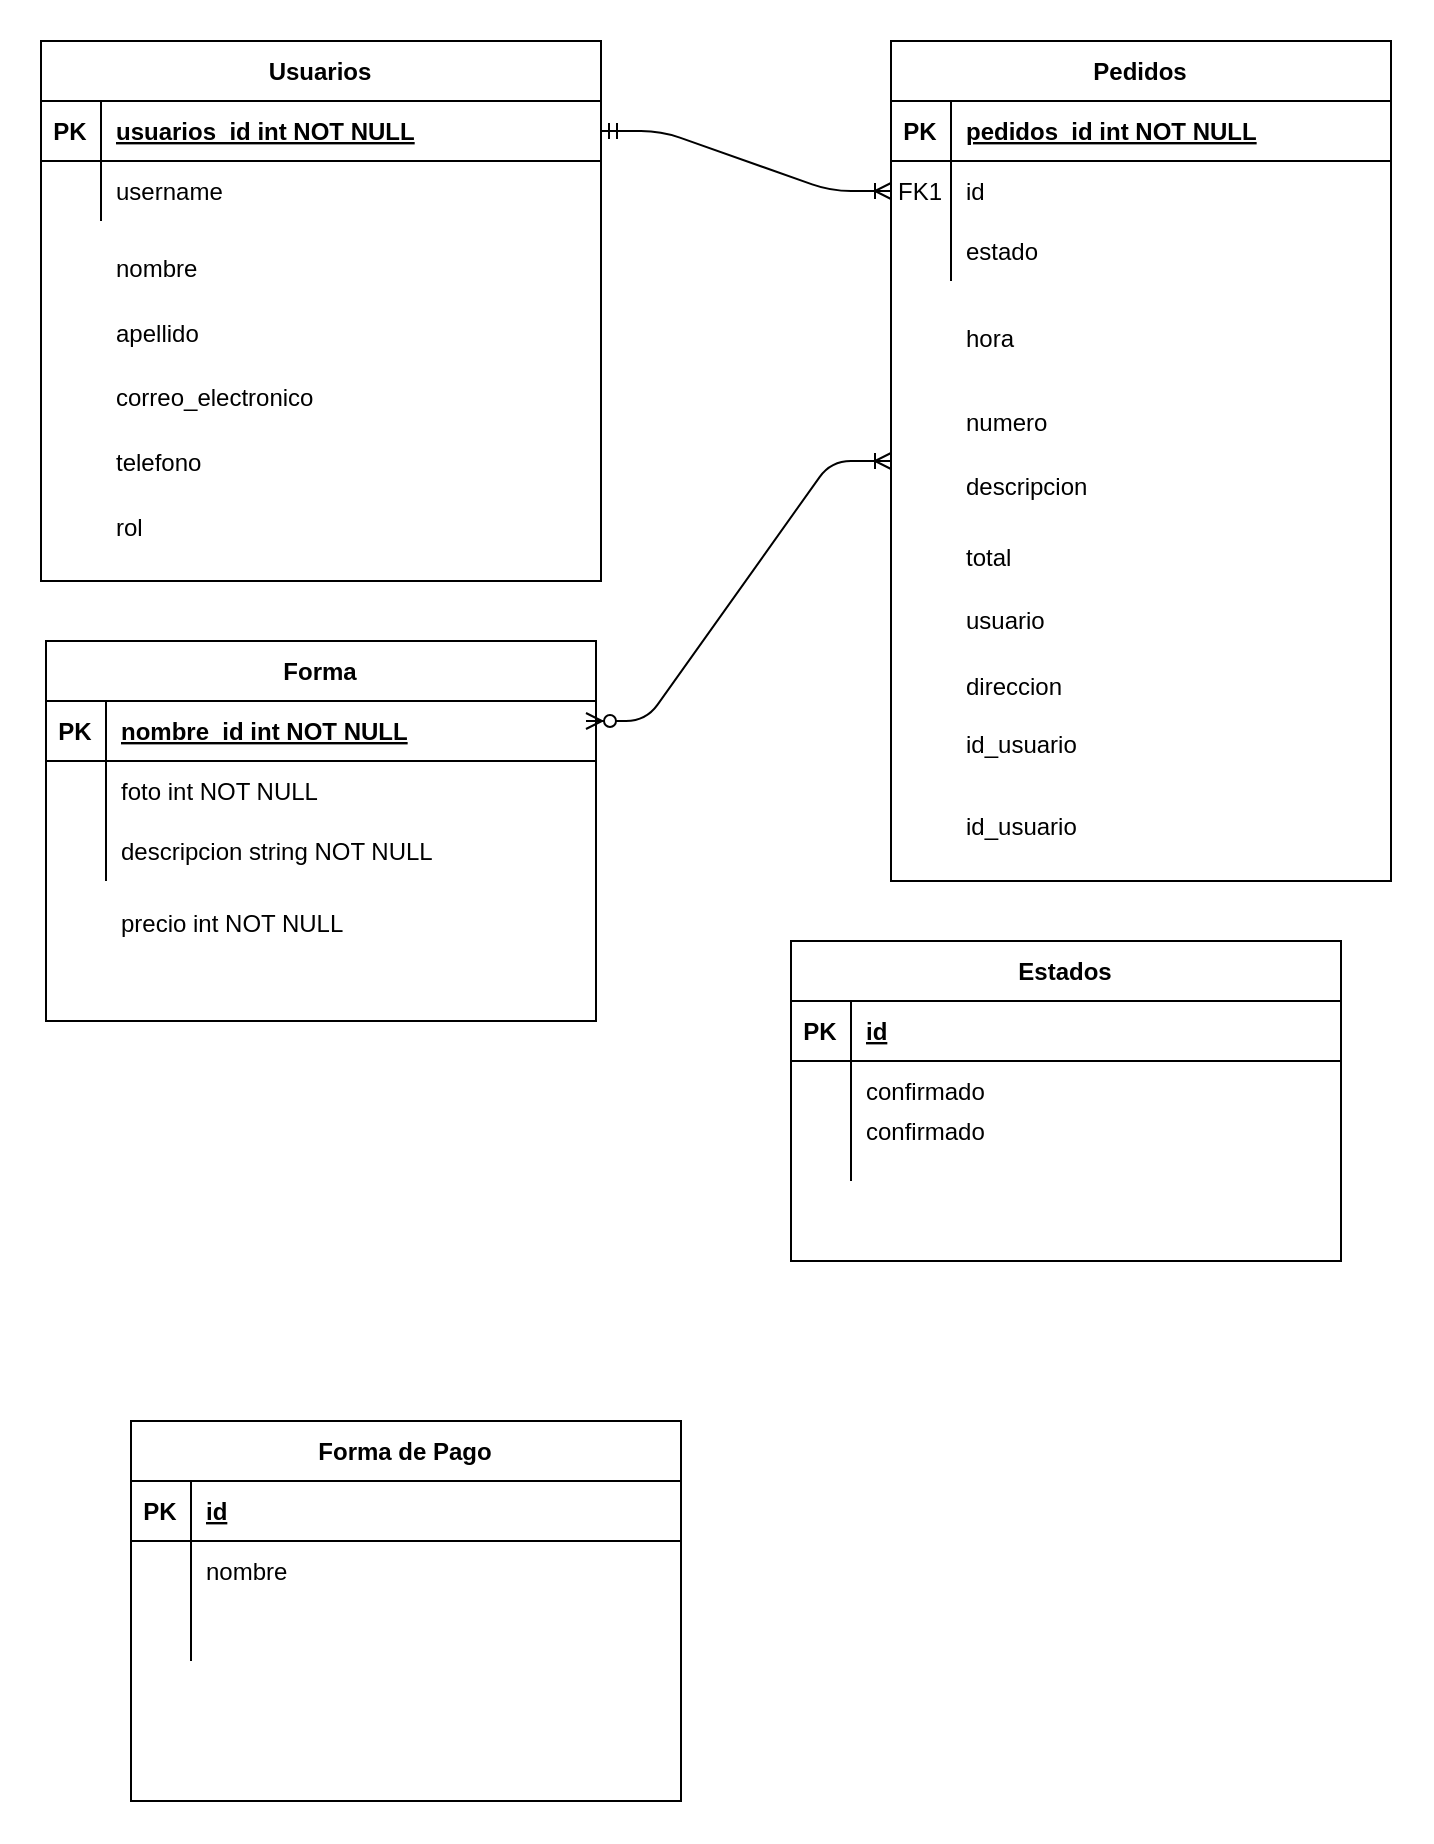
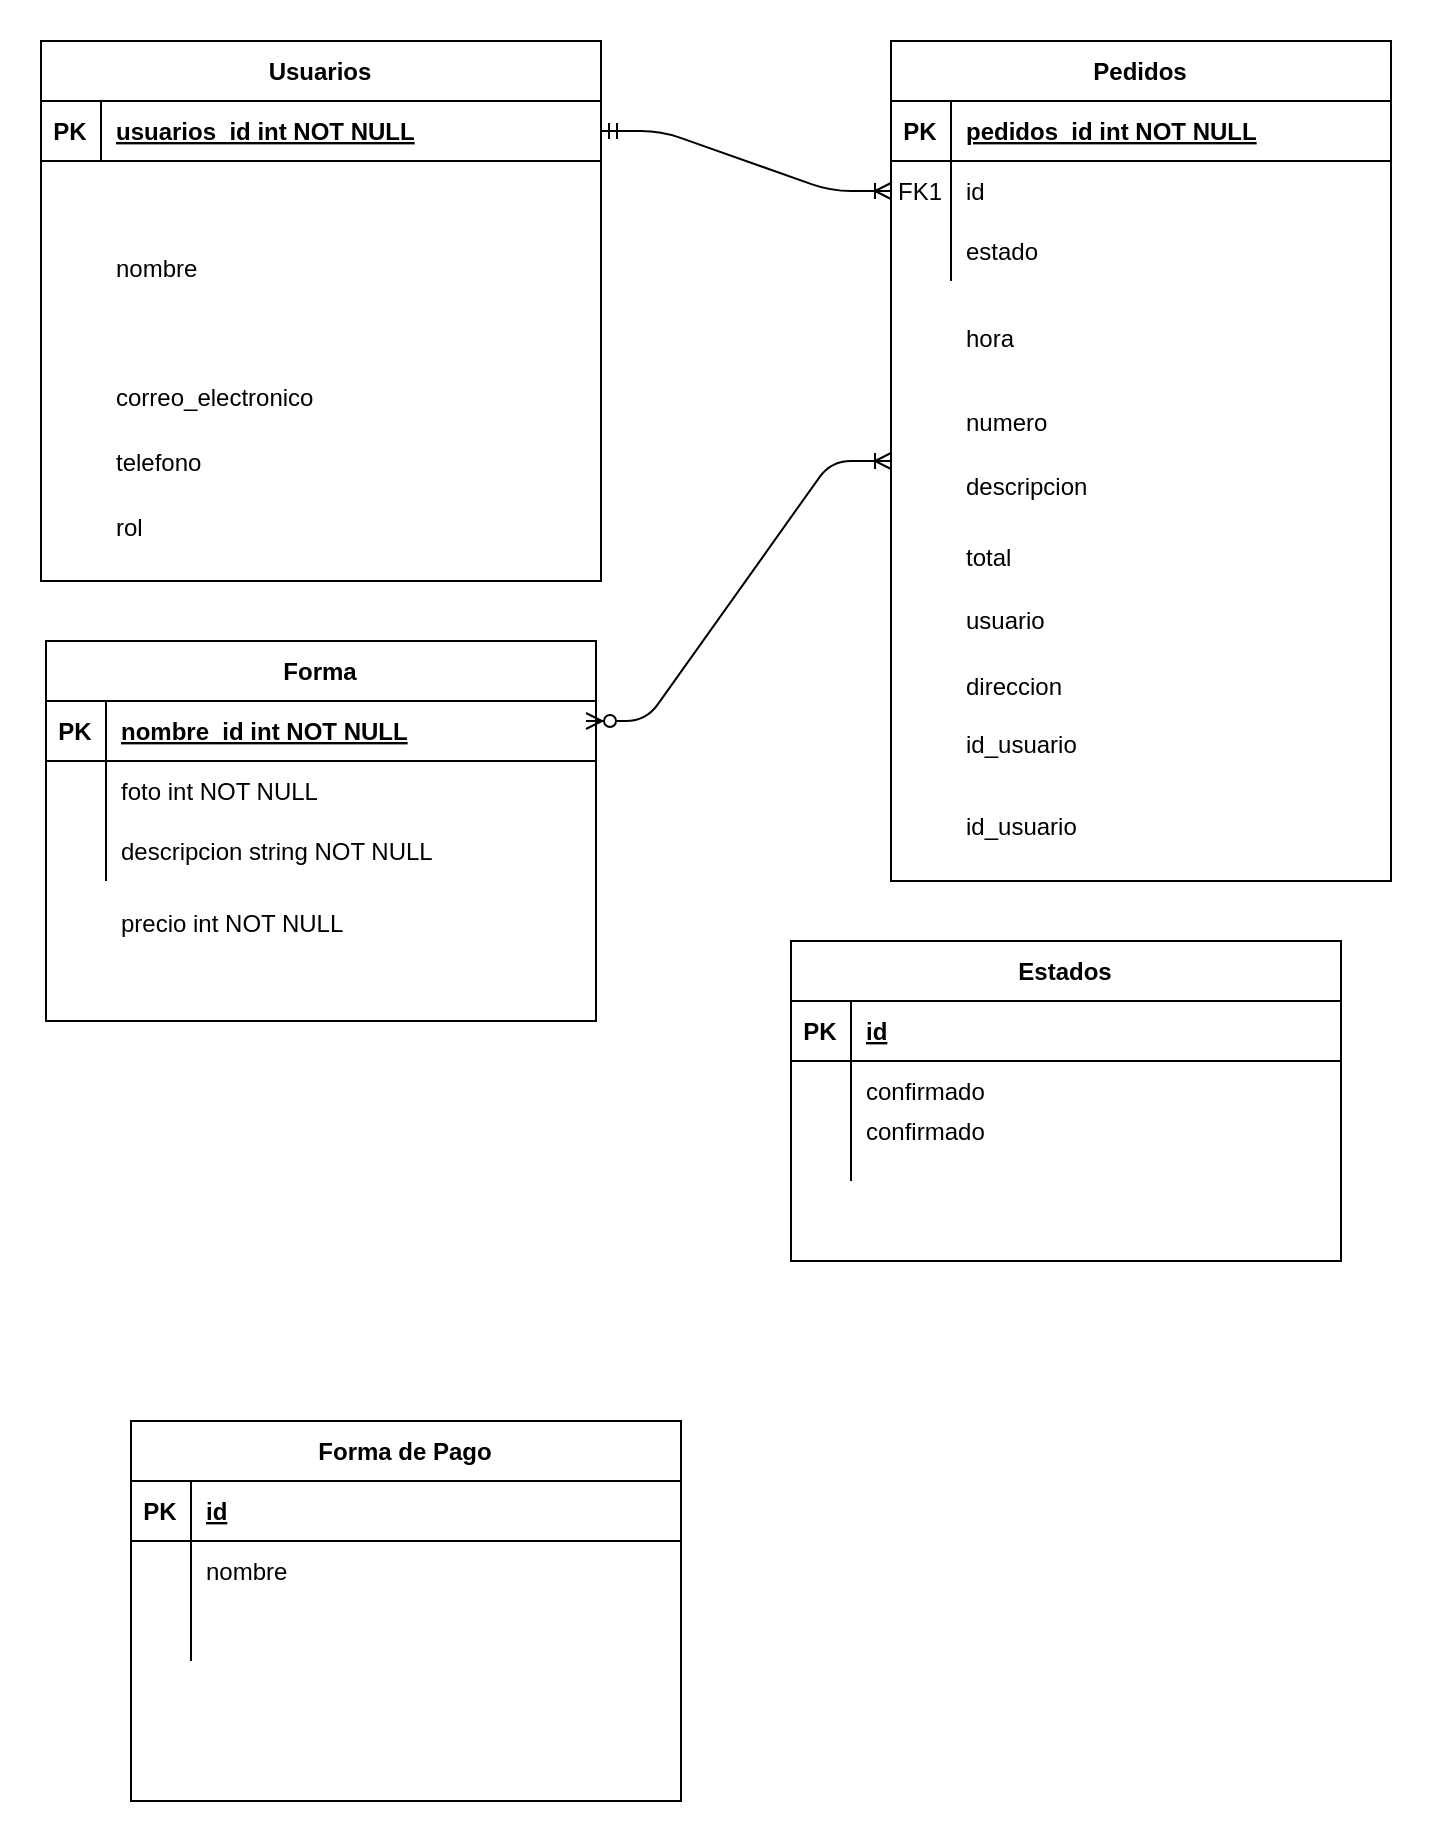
- <mxCell id="28" value="username" style="shape=partialRectangle;overflow=hidden;connectable=0;fillColor=none;top=0;left=0;bottom=0;right=0;align=left;spacingLeft=6;" parent="26" vertex="1"><mxGeometry x="30" width="250" height="30" as="geometry" /></mxCell>
- <mxCell id="30" value="apellido" style="shape=partialRectangle;overflow=hidden;connectable=0;fillColor=none;top=0;left=0;bottom=0;right=0;align=left;spacingLeft=6;" parent="21" vertex="1"><mxGeometry x="30" y="129.6" width="250" height="32.4" as="geometry" /></mxCell>
